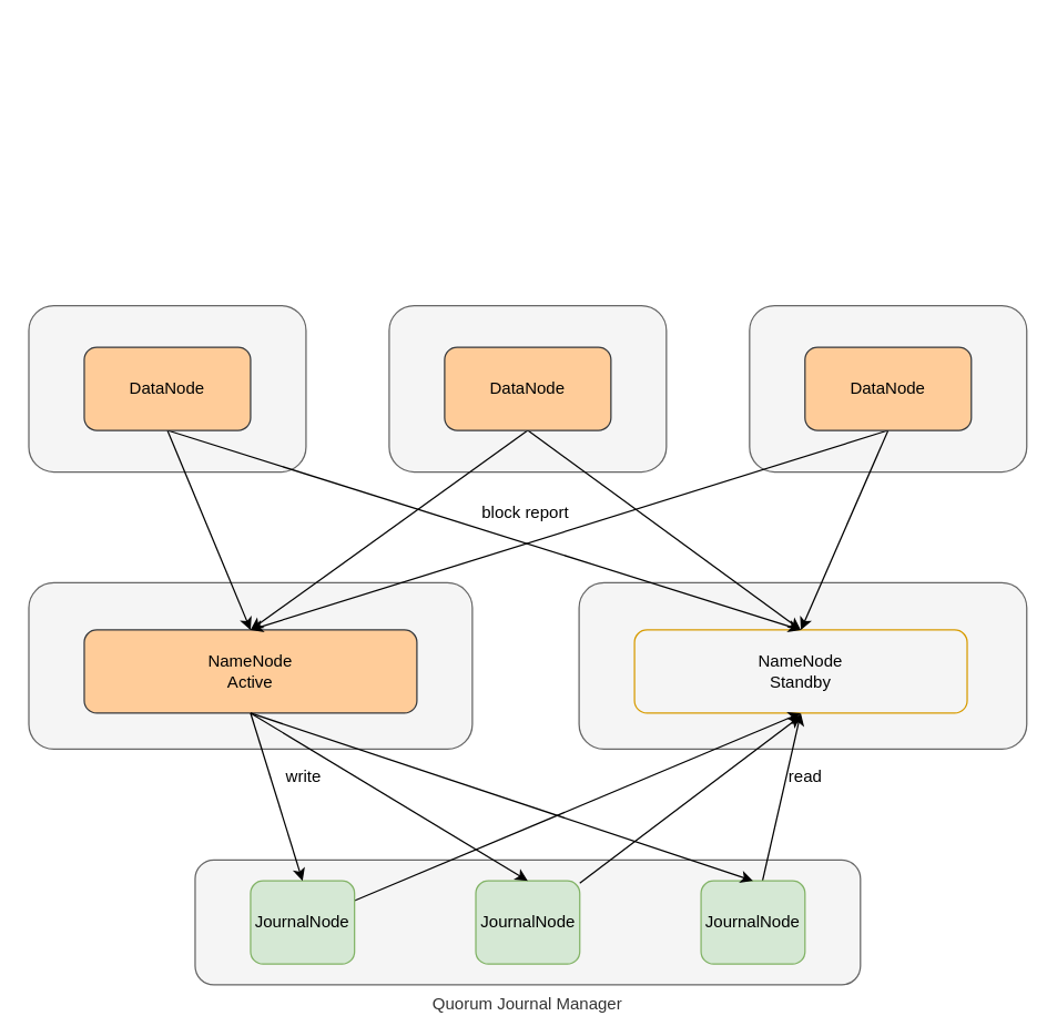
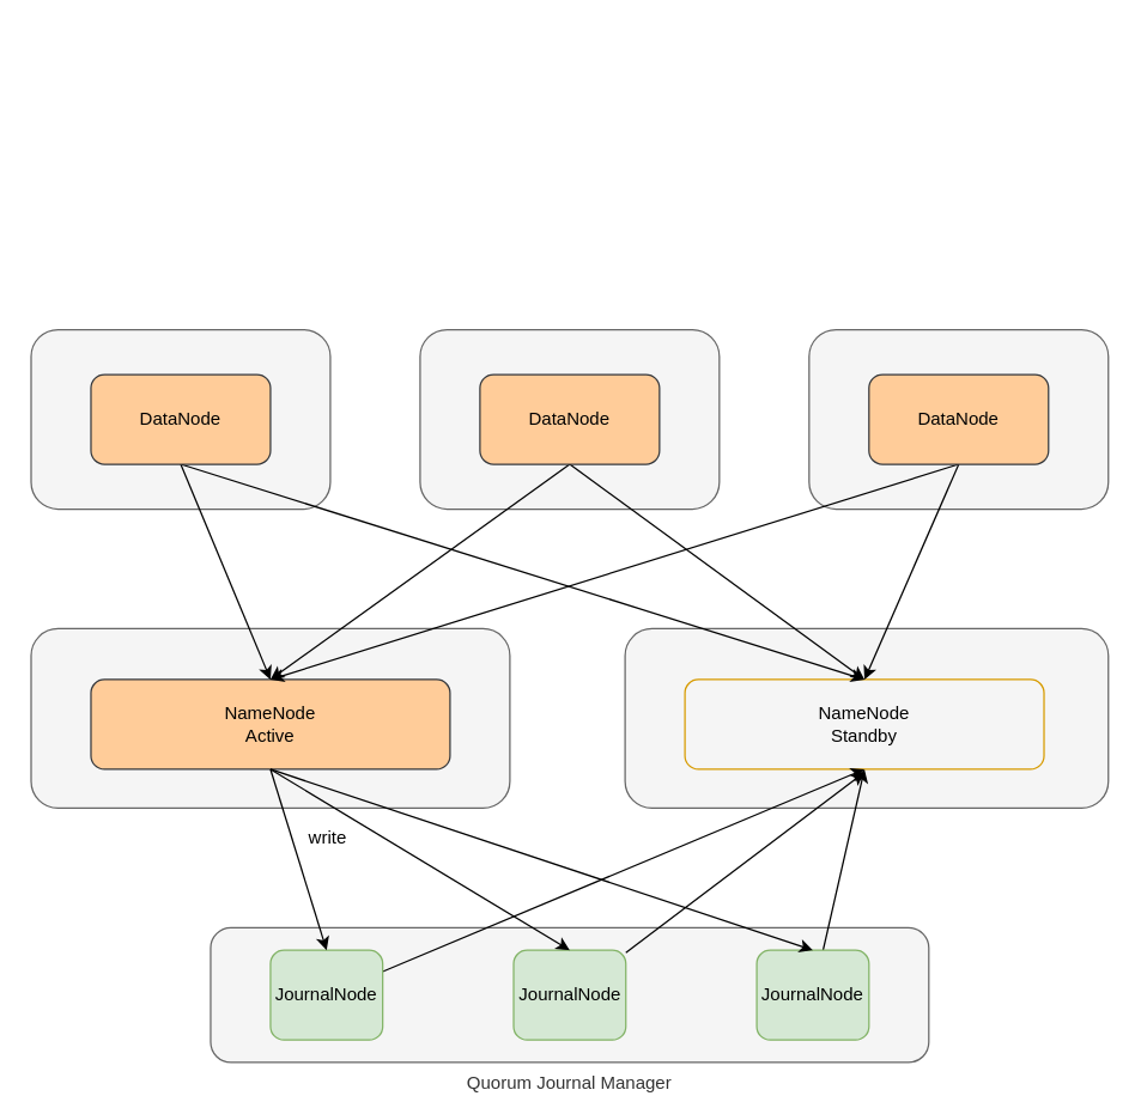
- <mxCell id="39" value="block report" style="text;html=1;align=center;verticalAlign=middle;resizable=0;points=[];;autosize=1;" vertex="1" parent="1"><mxGeometry x="337.5" y="360" width="80" height="20" as="geometry" /></mxCell>
- <mxCell id="17" value="read" style="text;html=1;align=center;verticalAlign=middle;resizable=0;points=[];;autosize=1;" vertex="1" parent="1"><mxGeometry x="560" y="550" width="40" height="20" as="geometry" /></mxCell>
